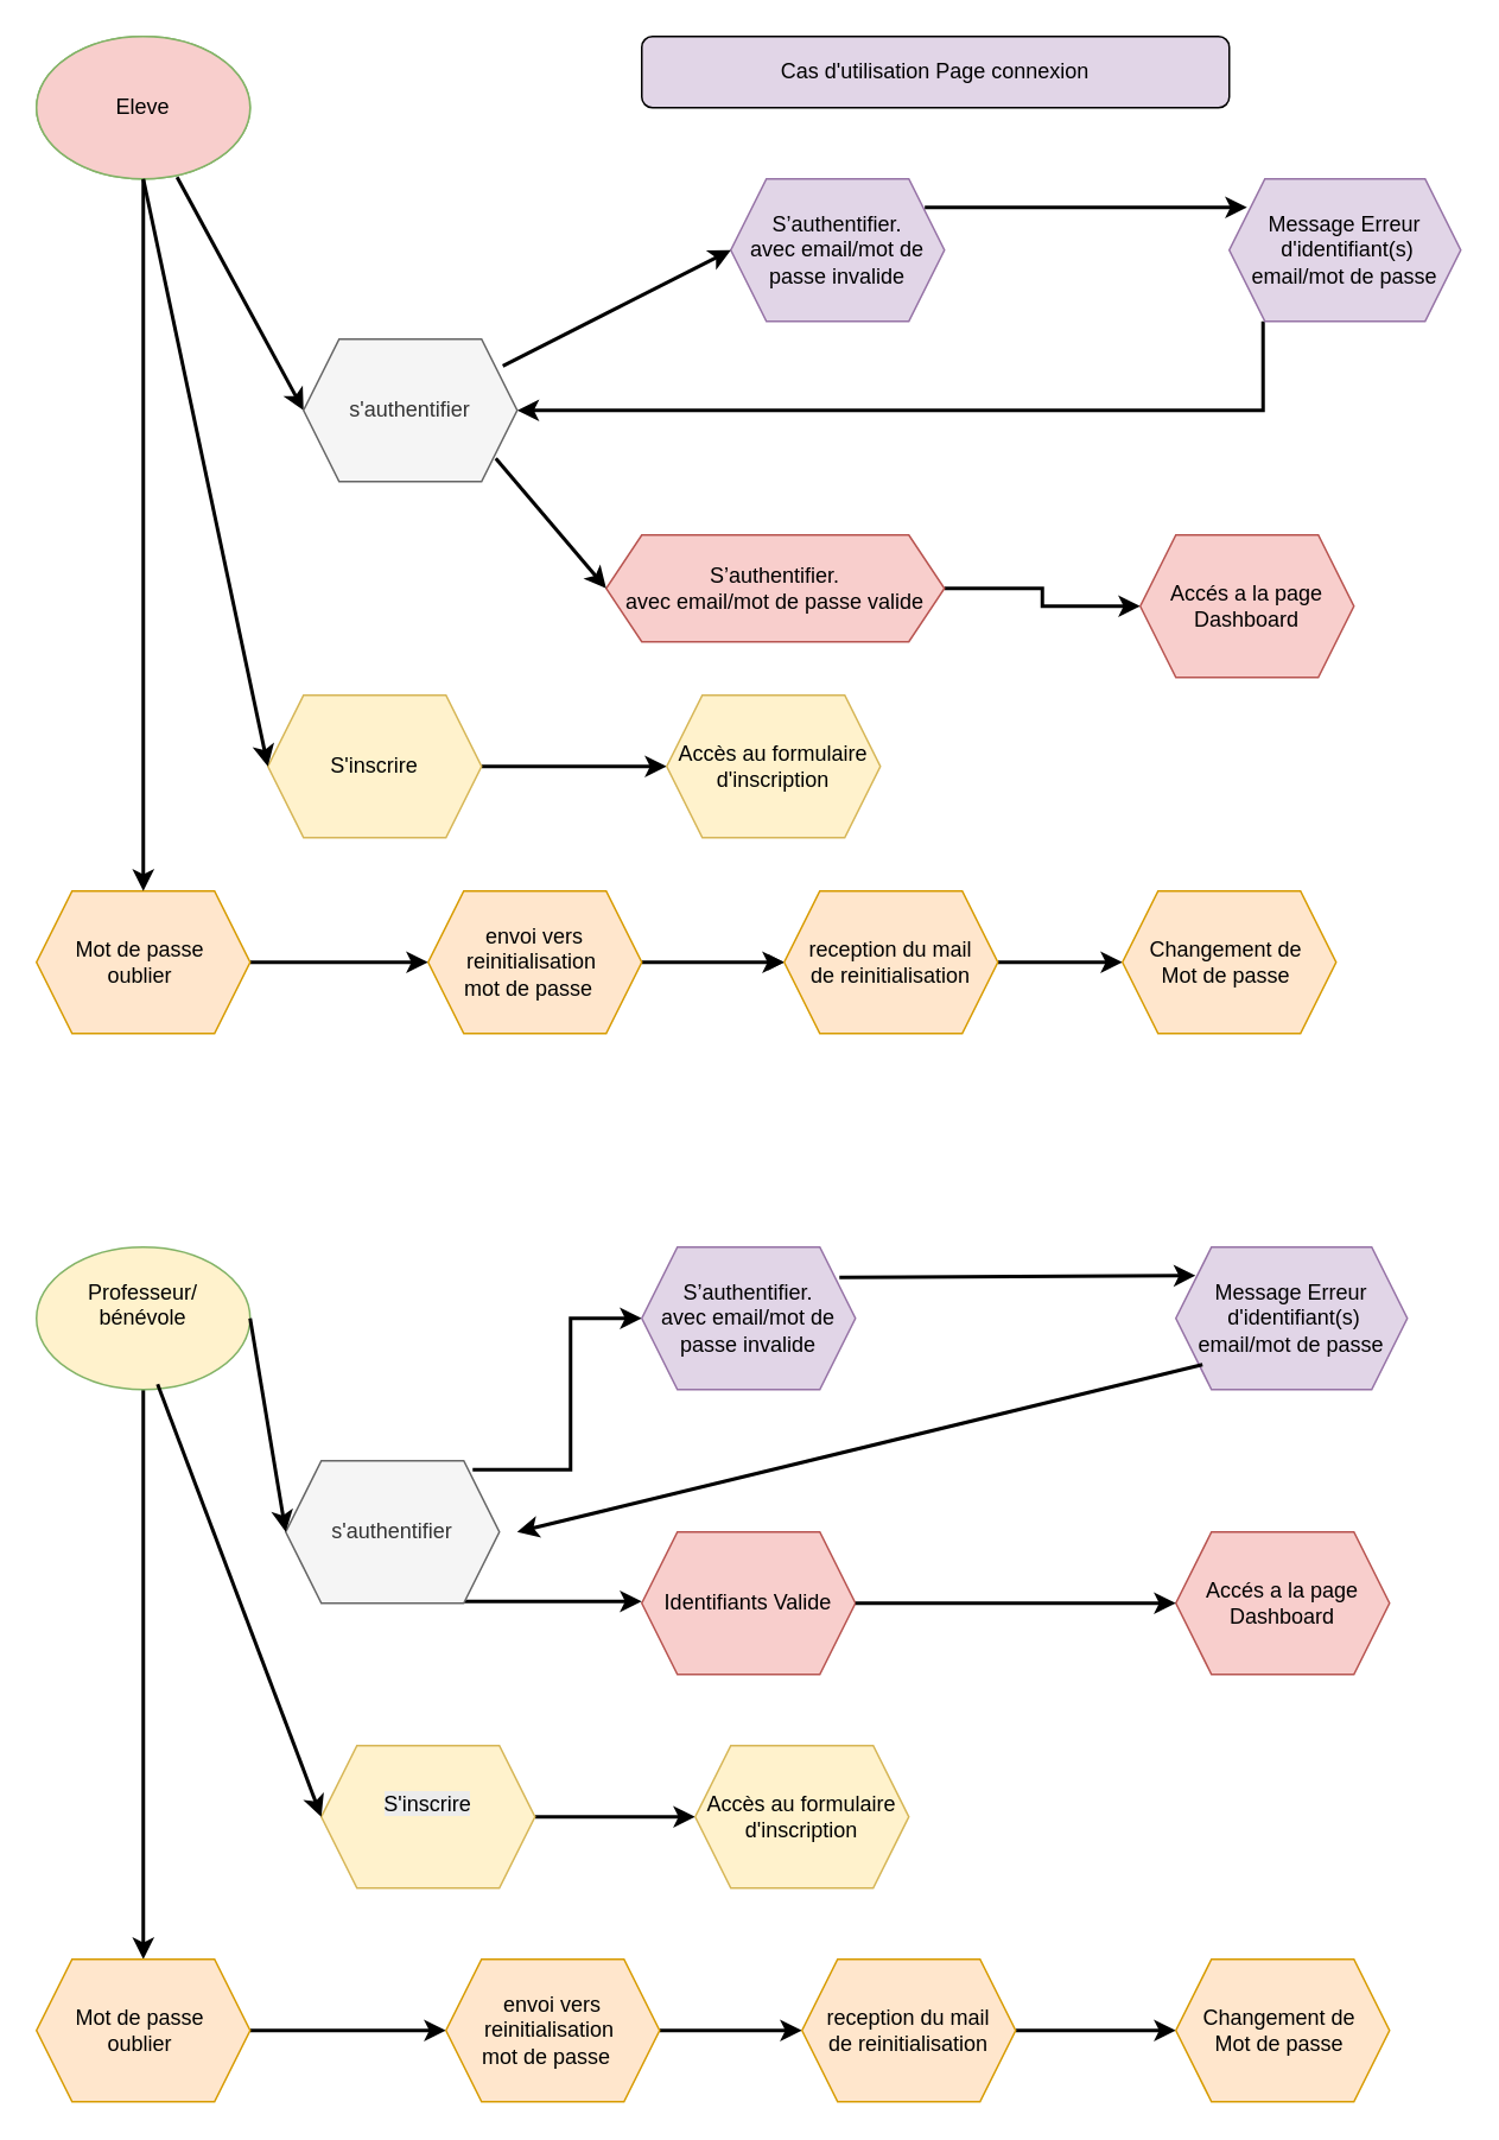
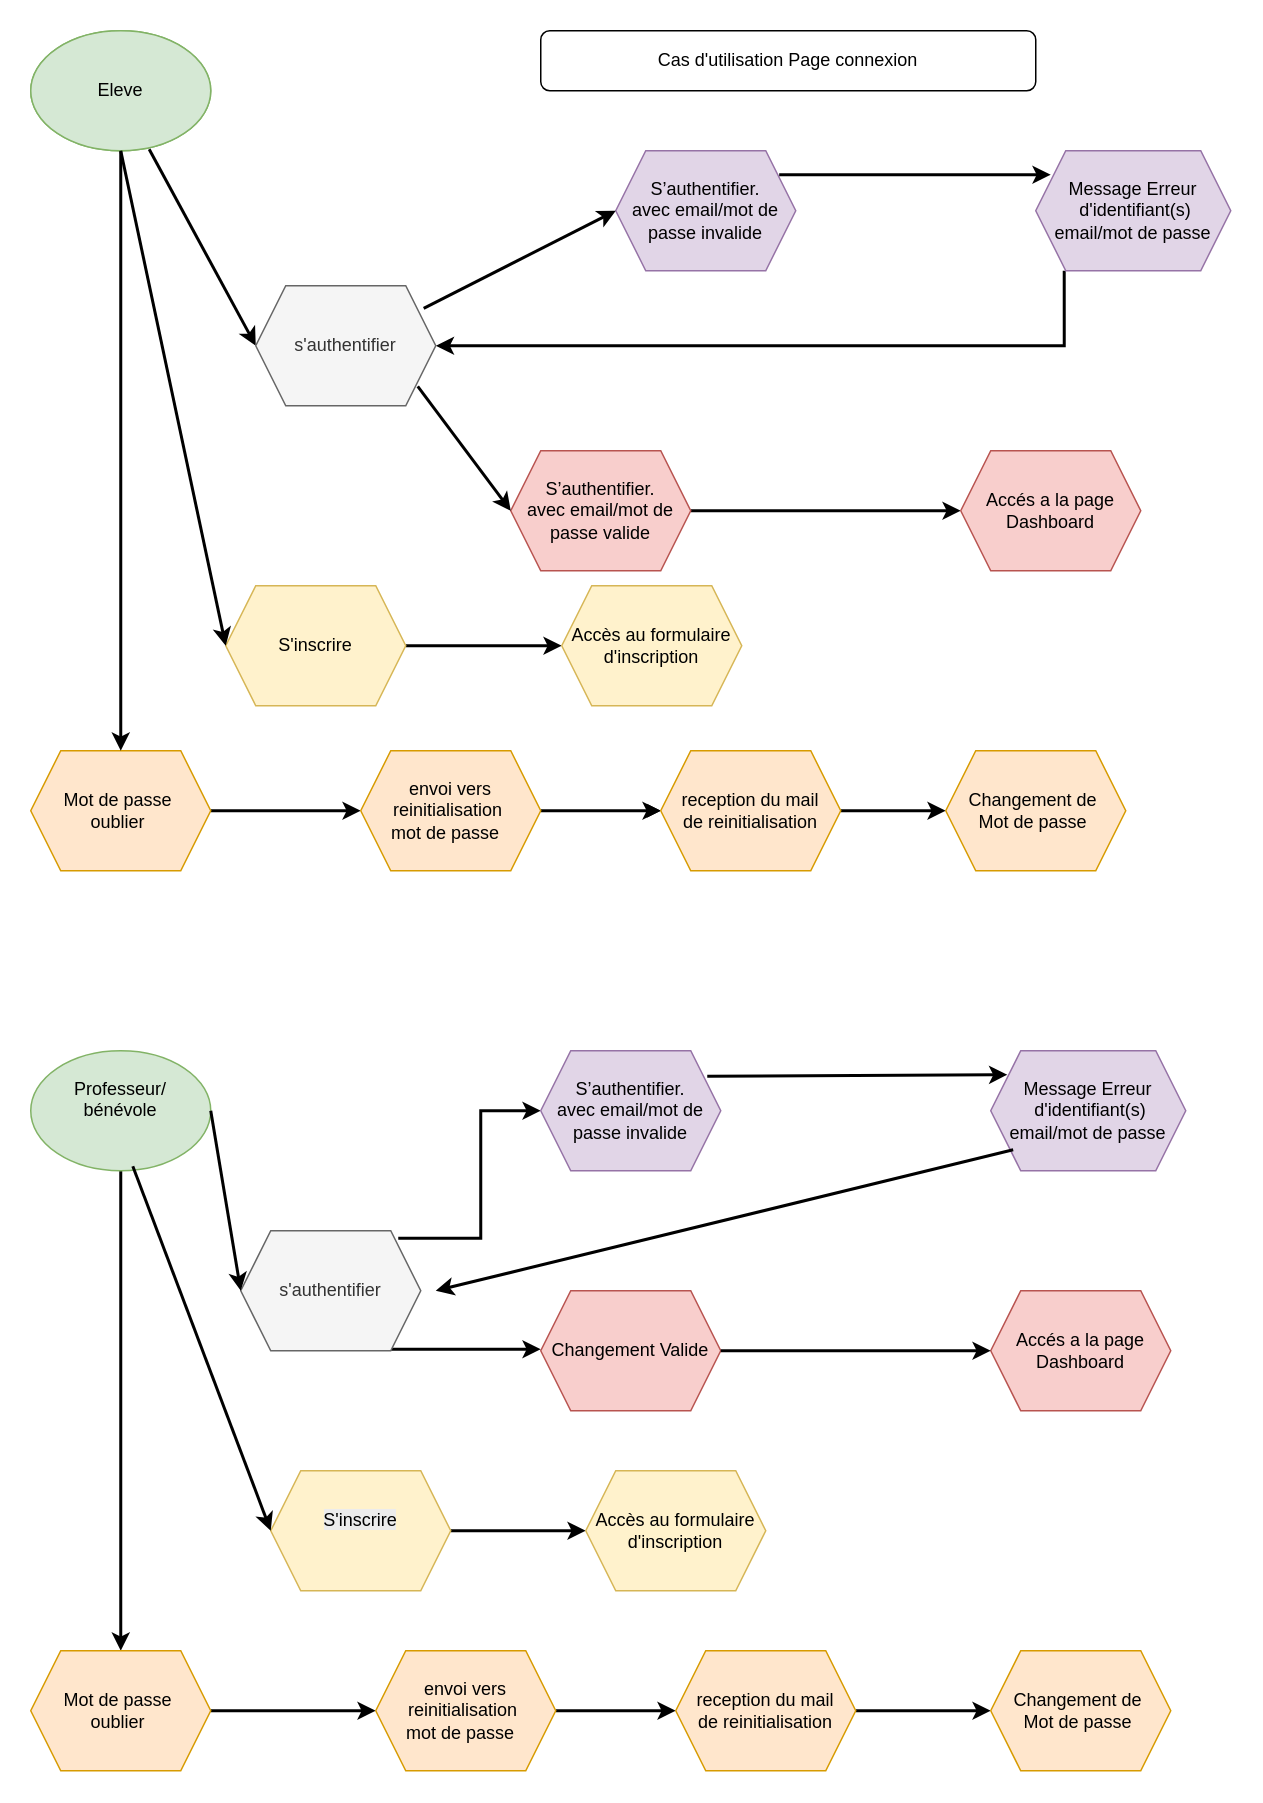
- <mxCell id="18" value="Cas d'utilisation Page connexion" style="rounded=1;whiteSpace=wrap;html=1;fillColor=#e1d5e7;" parent="1" vertex="1"><mxGeometry x="360" y="20" width="330" height="40" as="geometry" /></mxCell>
+ <mxCell id="18" value="Cas d'utilisation Page connexion" style="rounded=1;whiteSpace=wrap;html=1;" parent="1" vertex="1"><mxGeometry x="360" y="20" width="330" height="40" as="geometry" /></mxCell>
- <mxCell id="20" value="Eleve" style="ellipse;whiteSpace=wrap;html=1;fillColor=#f8cecc;strokeColor=#82b366;" parent="1" vertex="1"><mxGeometry x="20" y="20" width="120" height="80" as="geometry" /></mxCell>
+ <mxCell id="20" value="Eleve" style="ellipse;whiteSpace=wrap;html=1;fillColor=#d5e8d4;strokeColor=#82b366;" parent="1" vertex="1"><mxGeometry x="20" y="20" width="120" height="80" as="geometry" /></mxCell>
- <mxCell id="7" value="S’authentifier.&lt;div&gt;avec email/mot de passe&amp;nbsp;&lt;span style=&quot;background-color: transparent; color: light-dark(rgb(0, 0, 0), rgb(255, 255, 255));&quot;&gt;valide&lt;/span&gt;&lt;/div&gt;" style="shape=hexagon;perimeter=hexagonPerimeter2;whiteSpace=wrap;html=1;fixedSize=1;fillColor=#f8cecc;strokeColor=#b85450;" parent="1" vertex="1"><mxGeometry x="340" y="300" width="190" height="60" as="geometry" /></mxCell>
+ <mxCell id="7" value="S’authentifier.&lt;div&gt;avec email/mot de passe&amp;nbsp;&lt;span style=&quot;background-color: transparent; color: light-dark(rgb(0, 0, 0), rgb(255, 255, 255));&quot;&gt;valide&lt;/span&gt;&lt;/div&gt;" style="shape=hexagon;perimeter=hexagonPerimeter2;whiteSpace=wrap;html=1;fixedSize=1;fillColor=#f8cecc;strokeColor=#b85450;" parent="1" vertex="1"><mxGeometry x="340" y="300" width="120" height="80" as="geometry" /></mxCell>
- <mxCell id="23" value="Professeur/&lt;div&gt;bénévole&lt;div&gt;&lt;br&gt;&lt;/div&gt;&lt;/div&gt;" style="ellipse;whiteSpace=wrap;html=1;fillColor=#fff2cc;strokeColor=#82b366;" parent="1" vertex="1"><mxGeometry x="20" y="700" width="120" height="80" as="geometry" /></mxCell>
+ <mxCell id="23" value="Professeur/&lt;div&gt;bénévole&lt;div&gt;&lt;br&gt;&lt;/div&gt;&lt;/div&gt;" style="ellipse;whiteSpace=wrap;html=1;fillColor=#d5e8d4;strokeColor=#82b366;" parent="1" vertex="1"><mxGeometry x="20" y="700" width="120" height="80" as="geometry" /></mxCell>
- <mxCell id="26" value="Identifiants Valide" style="shape=hexagon;perimeter=hexagonPerimeter2;whiteSpace=wrap;html=1;fixedSize=1;fillColor=#f8cecc;strokeColor=#b85450;" parent="1" vertex="1"><mxGeometry x="360" y="860" width="120" height="80" as="geometry" /></mxCell>
+ <mxCell id="26" value="Changement Valide" style="shape=hexagon;perimeter=hexagonPerimeter2;whiteSpace=wrap;html=1;fixedSize=1;fillColor=#f8cecc;strokeColor=#b85450;" parent="1" vertex="1"><mxGeometry x="360" y="860" width="120" height="80" as="geometry" /></mxCell>
